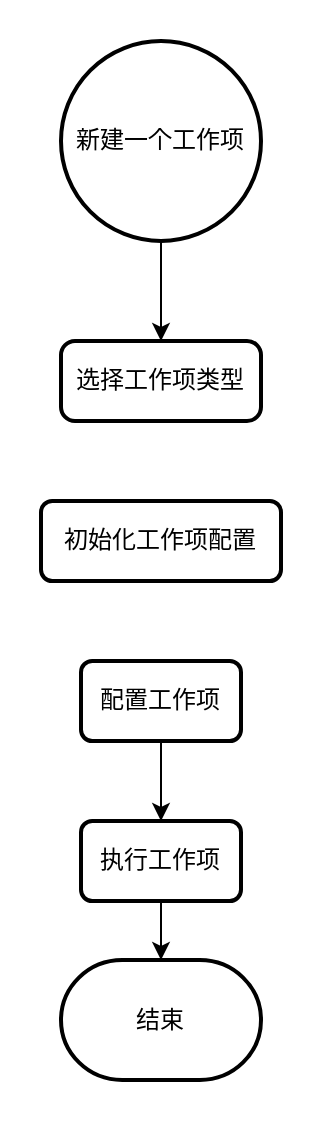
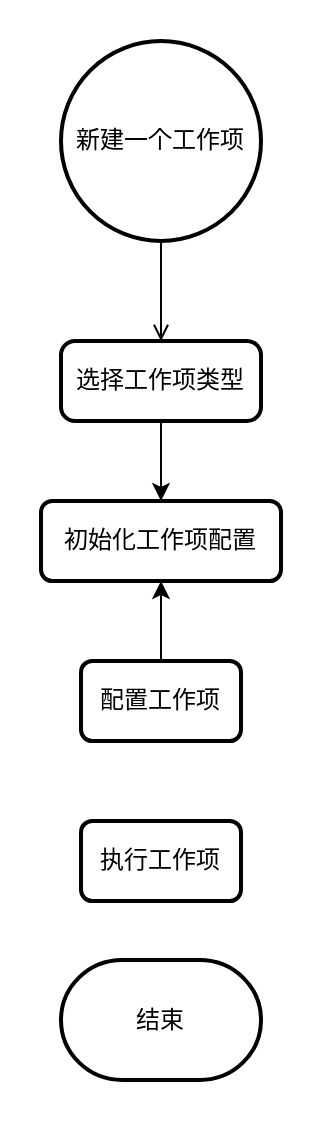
- <mxCell id="2" value="" style="edgeStyle=none;html=1;" edge="1" parent="1" source="3" target="5"><mxGeometry relative="1" as="geometry" /></mxCell>
+ <mxCell id="2" value="" style="edgeStyle=none;html=1;endArrow=open;" edge="1" parent="1" source="3" target="5"><mxGeometry relative="1" as="geometry" /></mxCell>
+ <mxCell id="4" value="" style="edgeStyle=none;html=1;" edge="1" parent="1" source="5" target="6"><mxGeometry relative="1" as="geometry" /></mxCell>
- <mxCell id="7" value="" style="edgeStyle=none;html=1;" edge="1" parent="1" source="8" target="10"><mxGeometry relative="1" as="geometry" /></mxCell>
+ <mxCell id="7" value="" style="edgeStyle=none;html=1;" edge="1" parent="1" source="8" target="6"><mxGeometry relative="1" as="geometry" /></mxCell>
- <mxCell id="9" value="" style="edgeStyle=none;html=1;" edge="1" parent="1" source="10" target="11"><mxGeometry relative="1" as="geometry" /></mxCell>
